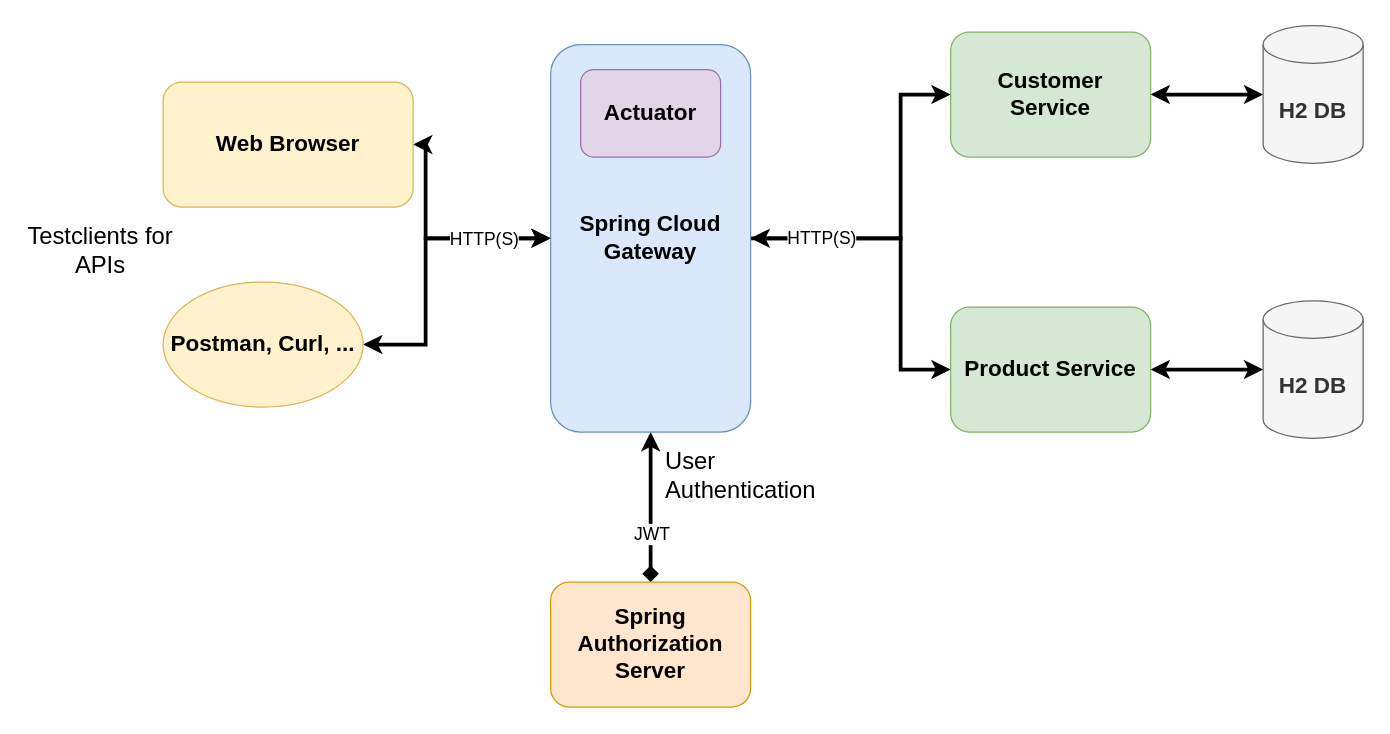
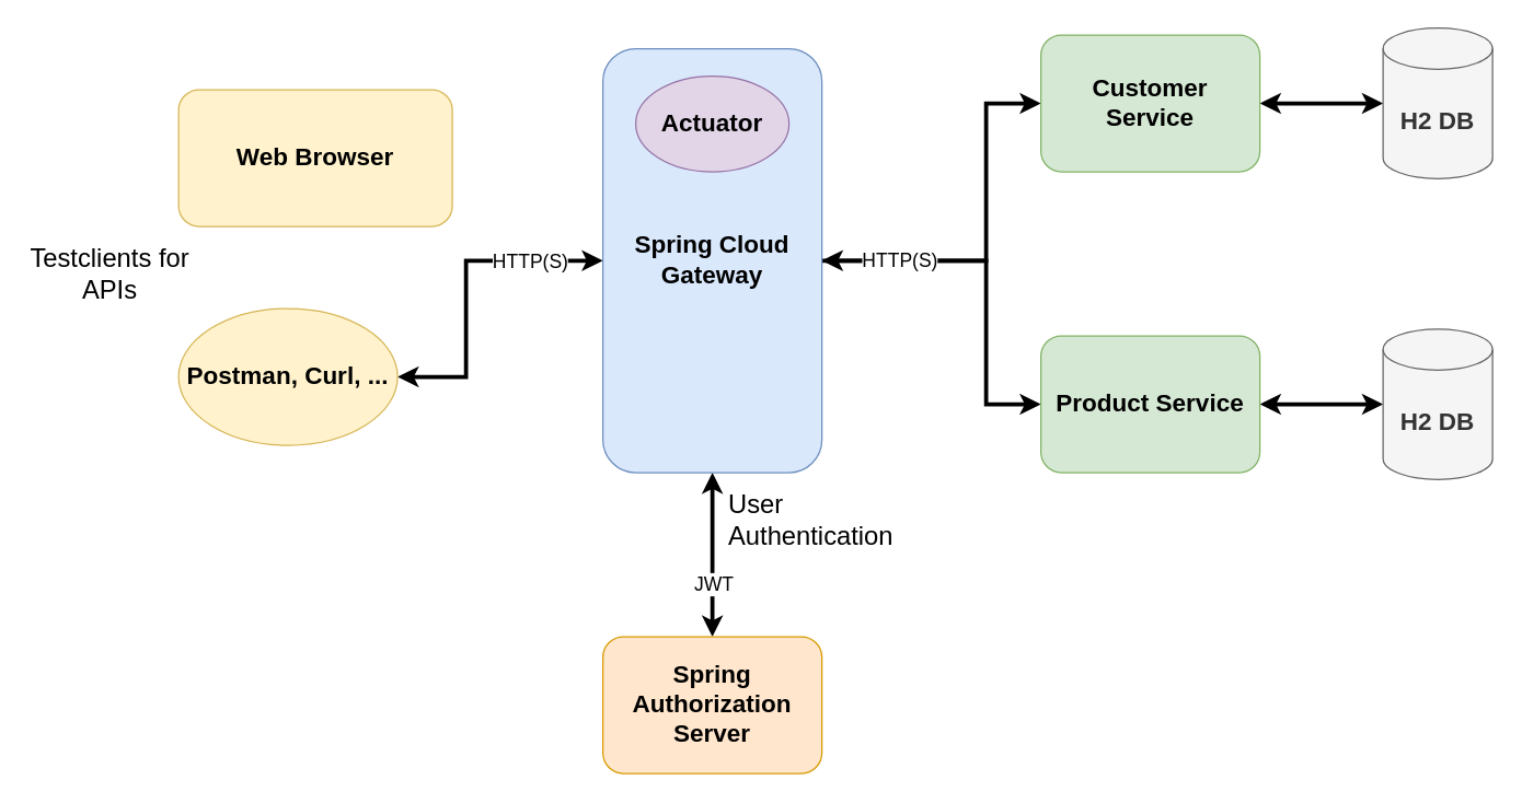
- <mxCell id="20" value="&lt;font style=&quot;font-size: 18px;&quot;&gt;&lt;b&gt;Actuator&lt;/b&gt;&lt;/font&gt;" style="rounded=1;whiteSpace=wrap;html=1;fillColor=#e1d5e7;strokeColor=#9673a6;" parent="1" vertex="1"><mxGeometry x="464" y="55" width="112" height="70" as="geometry" /></mxCell>
+ <mxCell id="20" value="&lt;font style=&quot;font-size: 18px;&quot;&gt;&lt;b&gt;Actuator&lt;/b&gt;&lt;/font&gt;" style="ellipse;whiteSpace=wrap;html=1;fillColor=#e1d5e7;strokeColor=#9673a6;" parent="1" vertex="1"><mxGeometry x="464" y="55" width="112" height="70" as="geometry" /></mxCell>
- <mxCell id="2" style="edgeStyle=orthogonalEdgeStyle;rounded=0;orthogonalLoop=1;jettySize=auto;html=1;entryX=0;entryY=0.5;entryDx=0;entryDy=0;strokeWidth=3;startArrow=classic;startFill=1;" parent="1" source="3" target="12" edge="1"><mxGeometry relative="1" as="geometry"><Array as="points"><mxPoint x="340" y="115" /><mxPoint x="340" y="190" /></Array></mxGeometry></mxCell>
- <mxCell id="10" style="edgeStyle=orthogonalEdgeStyle;rounded=0;orthogonalLoop=1;jettySize=auto;html=1;exitX=0.5;exitY=1;exitDx=0;exitDy=0;entryX=0.5;entryY=0;entryDx=0;entryDy=0;strokeWidth=3;startArrow=classic;startFill=1;endArrow=diamond;" parent="1" source="12" target="19" edge="1"><mxGeometry relative="1" as="geometry" /></mxCell>
+ <mxCell id="10" style="edgeStyle=orthogonalEdgeStyle;rounded=0;orthogonalLoop=1;jettySize=auto;html=1;exitX=0.5;exitY=1;exitDx=0;exitDy=0;entryX=0.5;entryY=0;entryDx=0;entryDy=0;strokeWidth=3;startArrow=classic;startFill=1;" parent="1" source="12" target="19" edge="1"><mxGeometry relative="1" as="geometry" /></mxCell>
